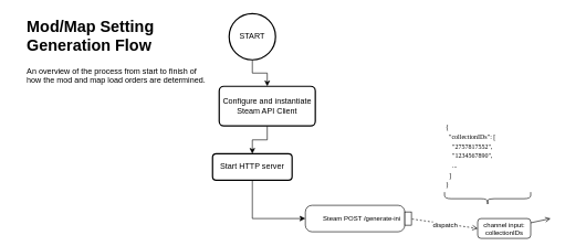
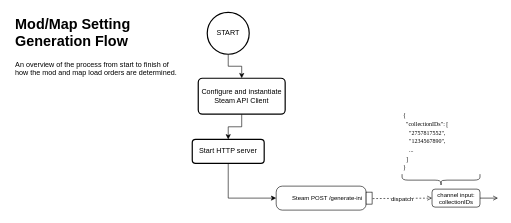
- <mxCell id="2" value="&lt;h1&gt;Mod/Map Setting Generation Flow&lt;/h1&gt;&lt;p&gt;An overview of the process from start to finish of how the mod and map load orders are determined.&lt;/p&gt;" style="text;html=1;strokeColor=none;fillColor=none;spacing=5;spacingTop=-20;whiteSpace=wrap;overflow=hidden;rounded=0;" parent="1" vertex="1"><mxGeometry x="35" y="20" width="280" height="140" as="geometry" /></mxCell>
+ <mxCell id="2" value="&lt;h1&gt;Mod/Map Setting Generation Flow&lt;/h1&gt;&lt;p&gt;An overview of the process from start to finish of how the mod and map load orders are determined.&lt;/p&gt;" style="text;html=1;strokeColor=none;fillColor=none;spacing=5;spacingTop=-20;whiteSpace=wrap;overflow=hidden;rounded=0;" parent="1" vertex="1"><mxGeometry x="20" y="20" width="280" height="140" as="geometry" /></mxCell>
- <mxCell id="14" value="channel input: &lt;br&gt;collectionIDs" style="html=1;rounded=1;absoluteArcSize=1;arcSize=10;fontSize=10;" parent="1" vertex="1"><mxGeometry x="720" y="330" width="80" height="30" as="geometry" /></mxCell>
+ <mxCell id="14" value="channel input: &lt;br&gt;collectionIDs" style="html=1;rounded=1;absoluteArcSize=1;arcSize=10;fontSize=10;" parent="1" vertex="1"><mxGeometry x="720" y="315" width="80" height="30" as="geometry" /></mxCell>
